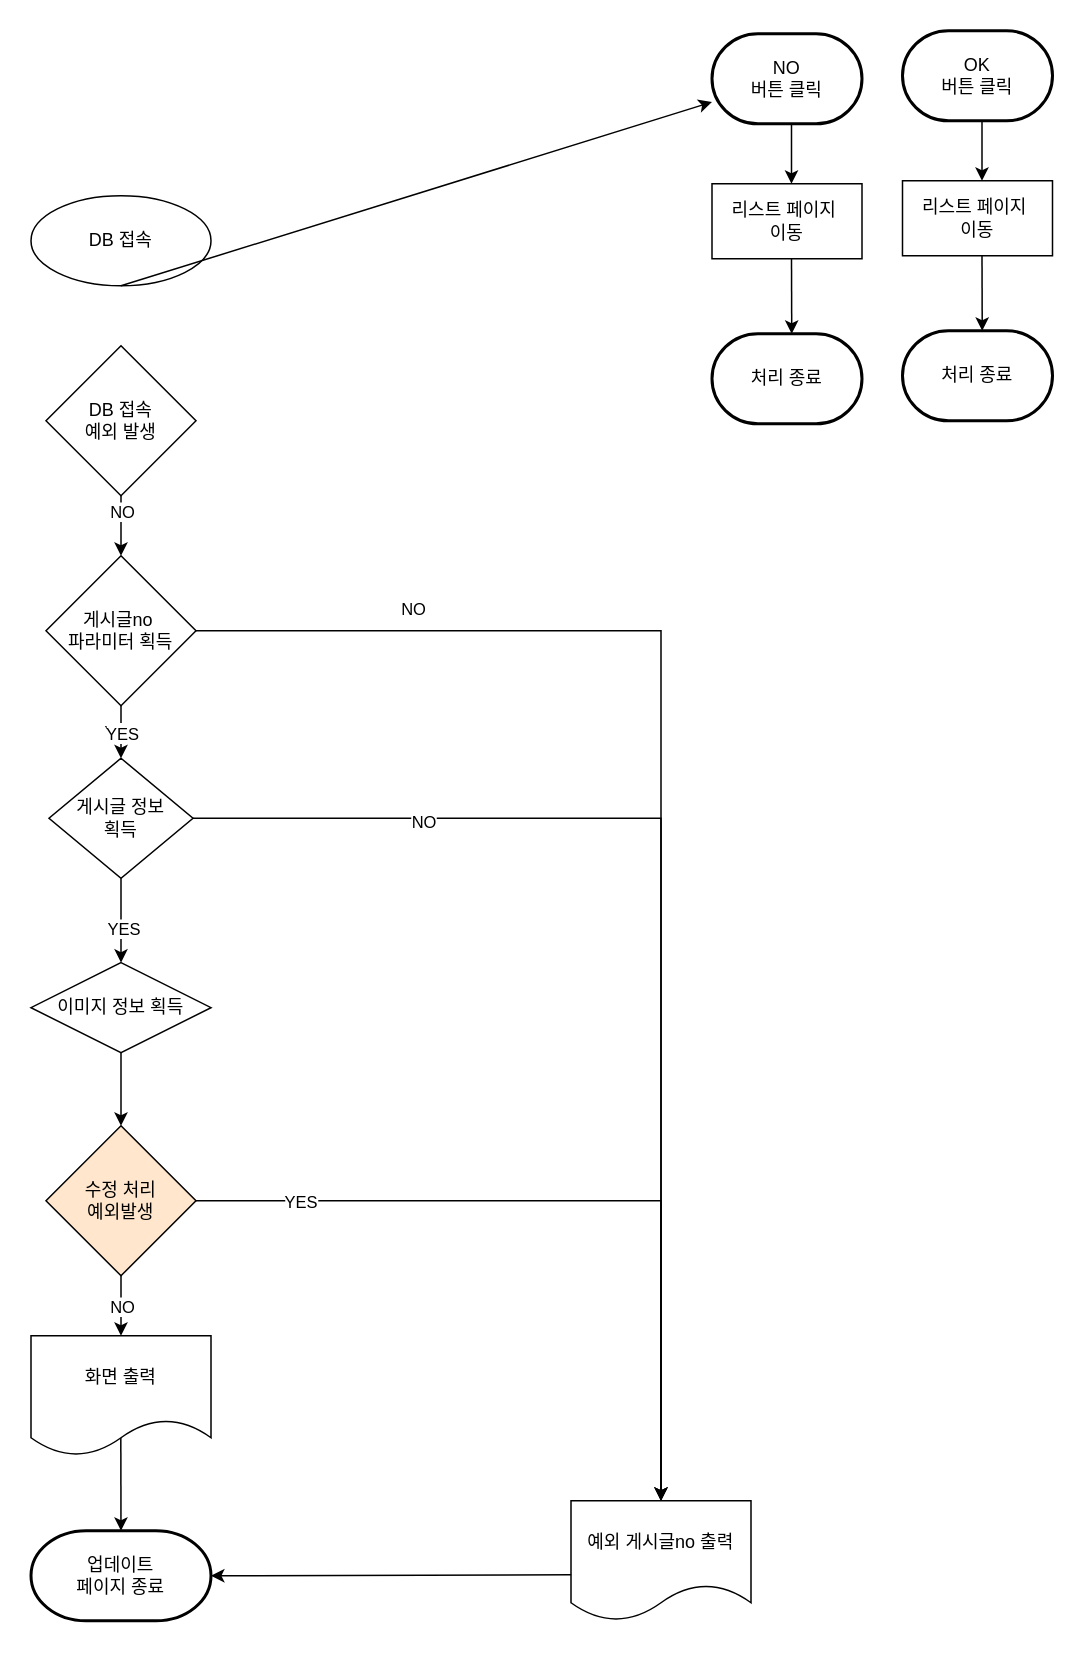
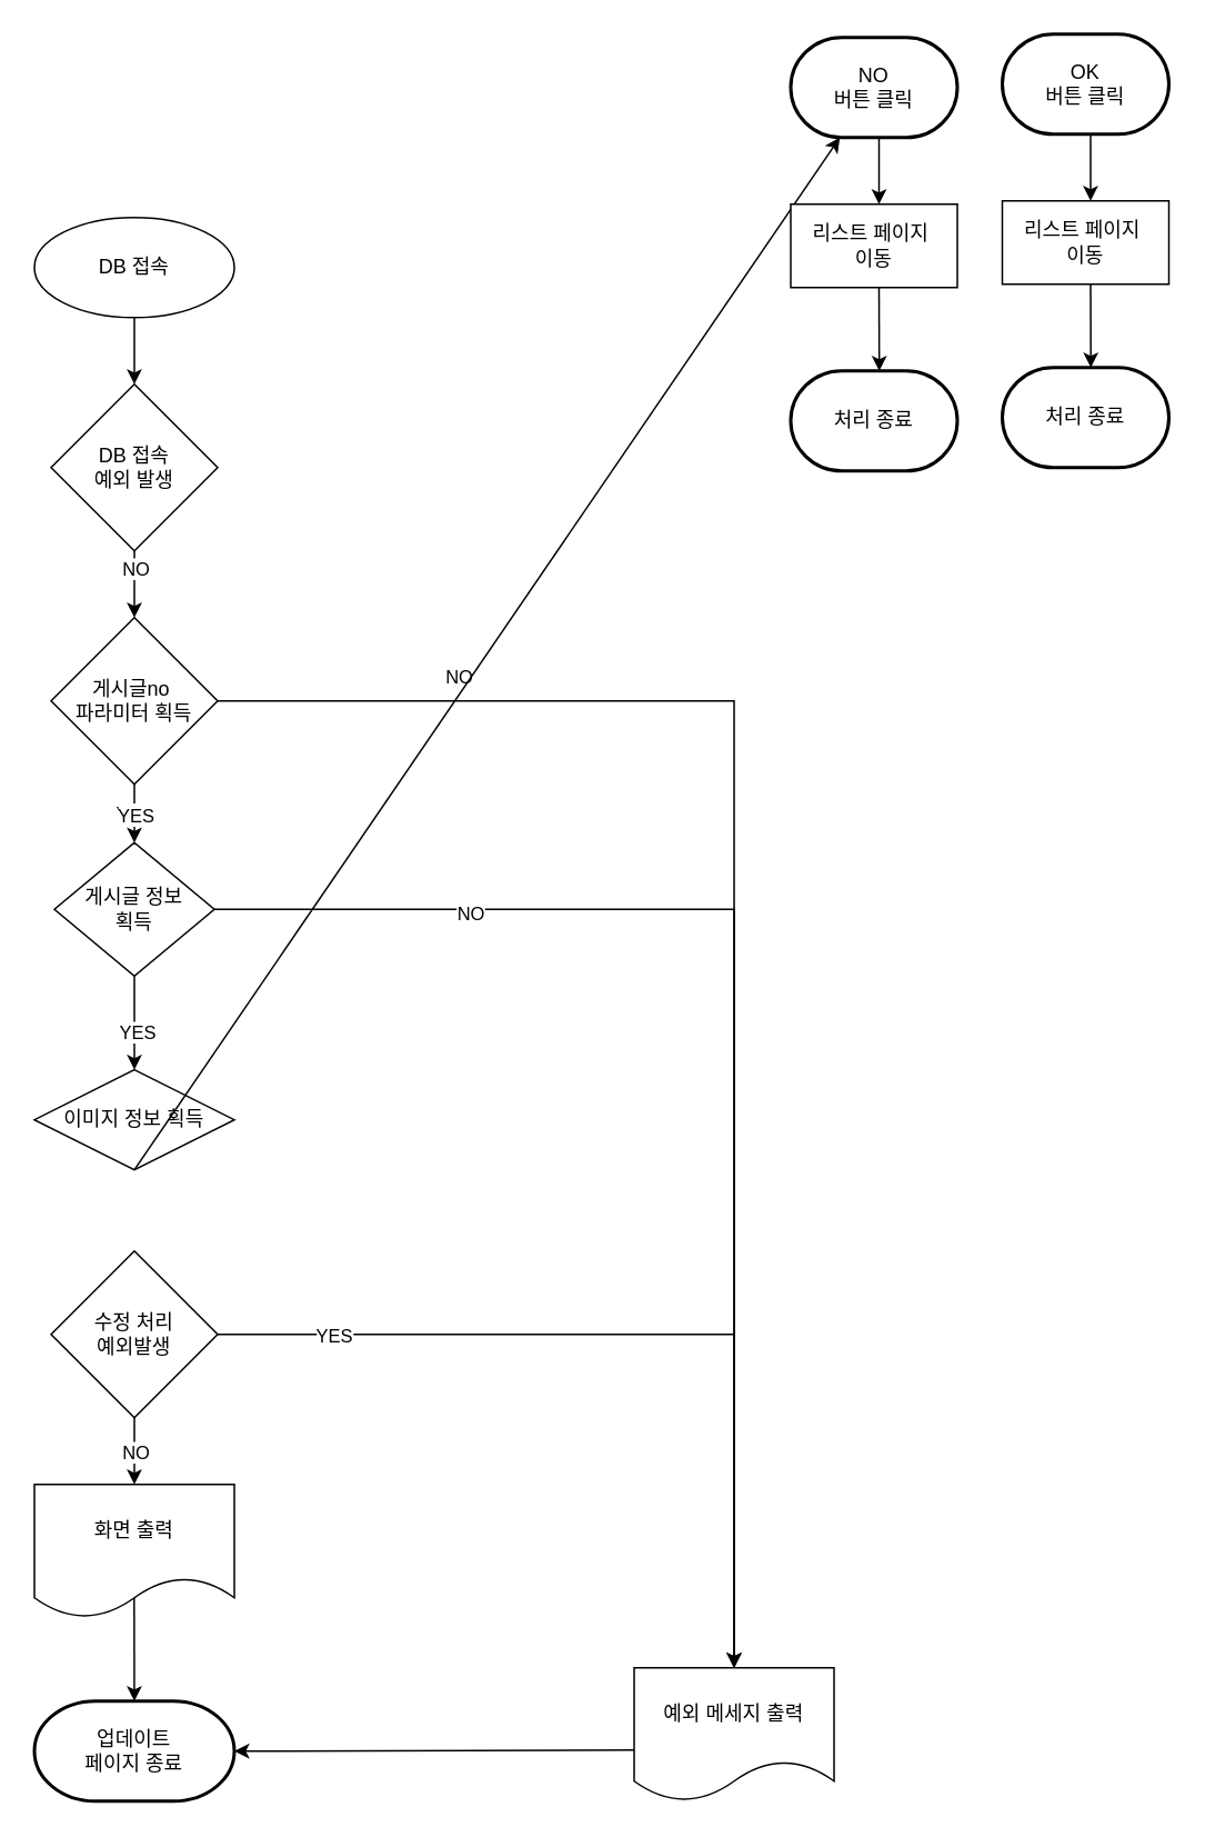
- <mxCell id="12" value="" style="endArrow=classic;html=1;rounded=0;exitX=0.5;exitY=1;exitDx=0;exitDy=0;" edge="1" parent="1" source="2" target="24"><mxGeometry width="50" height="50" relative="1" as="geometry"><mxPoint x="340" y="580" as="sourcePoint" /><mxPoint x="390" y="530" as="targetPoint" /></mxGeometry></mxCell>
+ <mxCell id="12" value="" style="endArrow=classic;html=1;rounded=0;exitX=0.5;exitY=1;exitDx=0;exitDy=0;entryX=0.5;entryY=0;entryDx=0;entryDy=0;" edge="1" parent="1" source="2" target="3"><mxGeometry width="50" height="50" relative="1" as="geometry"><mxPoint x="340" y="580" as="sourcePoint" /><mxPoint x="390" y="530" as="targetPoint" /></mxGeometry></mxCell>
- <mxCell id="21" value="" style="endArrow=classic;html=1;rounded=0;exitX=0.5;exitY=1;exitDx=0;exitDy=0;entryX=0.5;entryY=0;entryDx=0;entryDy=0;" edge="1" parent="1" source="8" target="9"><mxGeometry width="50" height="50" relative="1" as="geometry"><mxPoint x="190" y="730" as="sourcePoint" /><mxPoint x="240" y="680" as="targetPoint" /></mxGeometry></mxCell>
+ <mxCell id="21" value="" style="endArrow=classic;html=1;rounded=0;exitX=0.5;exitY=1;exitDx=0;exitDy=0;" edge="1" parent="1" source="8" target="24"><mxGeometry width="50" height="50" relative="1" as="geometry"><mxPoint x="190" y="730" as="sourcePoint" /><mxPoint x="240" y="680" as="targetPoint" /></mxGeometry></mxCell>
- <mxCell id="9" value="수정 처리&lt;div&gt;예외발생&lt;/div&gt;" style="rhombus;whiteSpace=wrap;html=1;fillColor=#ffe6cc;" vertex="1" parent="1"><mxGeometry x="30" y="750" width="100" height="100" as="geometry" /></mxCell>
+ <mxCell id="9" value="수정 처리&lt;div&gt;예외발생&lt;/div&gt;" style="rhombus;whiteSpace=wrap;html=1;" vertex="1" parent="1"><mxGeometry x="30" y="750" width="100" height="100" as="geometry" /></mxCell>
- <mxCell id="7" value="예외 게시글no 출력" style="shape=document;whiteSpace=wrap;html=1;boundedLbl=1;" vertex="1" parent="1"><mxGeometry x="380" y="1000" width="120" height="80" as="geometry" /></mxCell>
+ <mxCell id="7" value="예외 메세지 출력" style="shape=document;whiteSpace=wrap;html=1;boundedLbl=1;" vertex="1" parent="1"><mxGeometry x="380" y="1000" width="120" height="80" as="geometry" /></mxCell>
